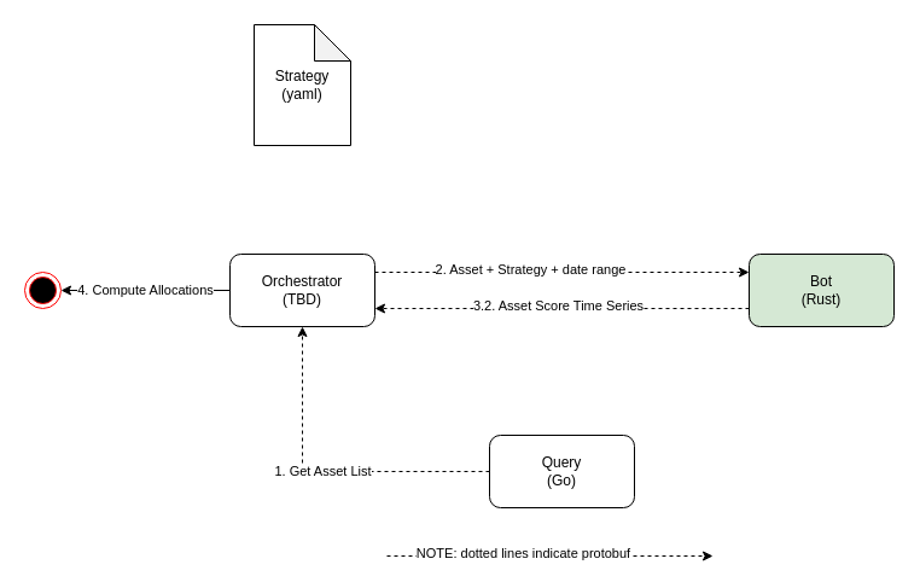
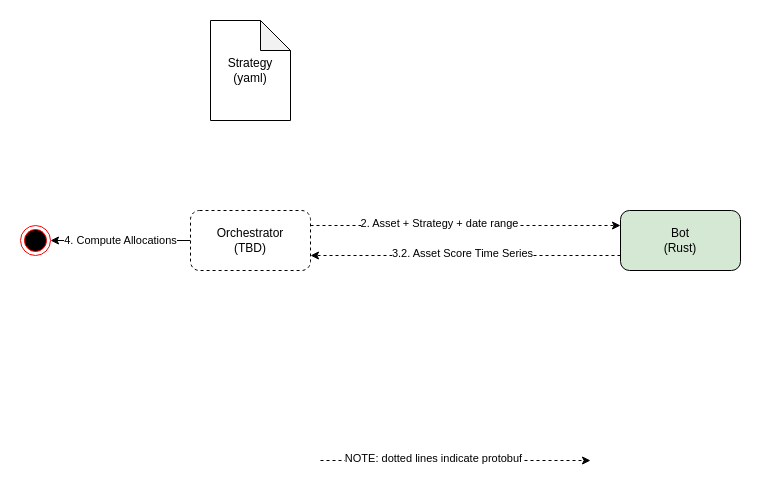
- <mxCell id="5" value="Orchestrator&lt;br&gt;(TBD)" style="rounded=1;whiteSpace=wrap;html=1;" parent="1" vertex="1"><mxGeometry x="190" y="210" width="120" height="60" as="geometry" /></mxCell>
+ <mxCell id="5" value="Orchestrator&lt;br&gt;(TBD)" style="rounded=1;whiteSpace=wrap;html=1;dashed=1;" parent="1" vertex="1"><mxGeometry x="190" y="210" width="120" height="60" as="geometry" /></mxCell>
- <mxCell id="9" value="1. Get Asset List" style="edgeStyle=orthogonalEdgeStyle;rounded=0;orthogonalLoop=1;jettySize=auto;html=1;exitX=0;exitY=0.5;exitDx=0;exitDy=0;entryX=0.5;entryY=1;entryDx=0;entryDy=0;dashed=1;" parent="1" source="10" target="5" edge="1"><mxGeometry relative="1" as="geometry" /></mxCell>
- <mxCell id="10" value="Query&lt;br&gt;(Go)" style="rounded=1;whiteSpace=wrap;html=1;" parent="1" vertex="1"><mxGeometry x="405" y="360" width="120" height="60" as="geometry" /></mxCell>
